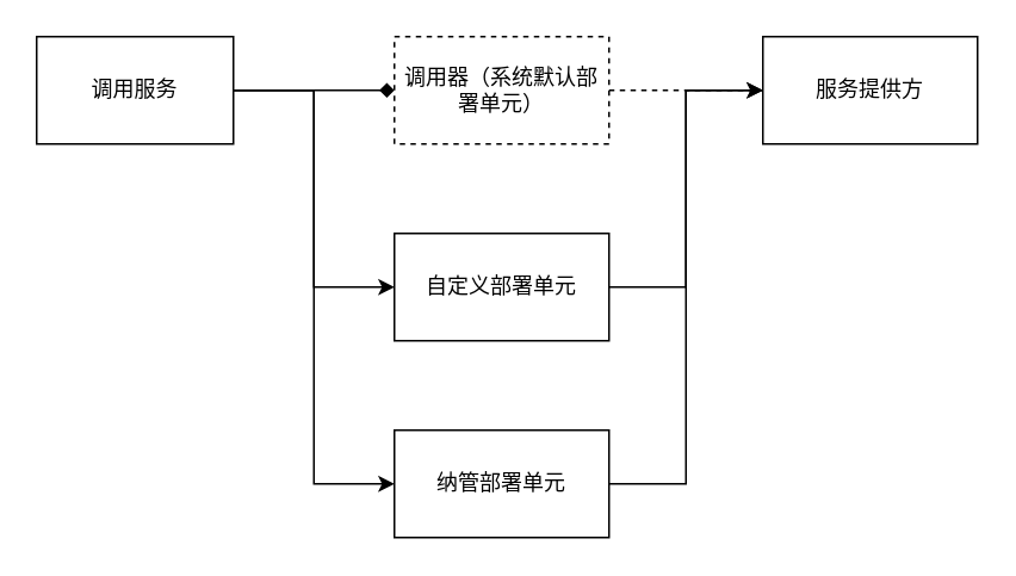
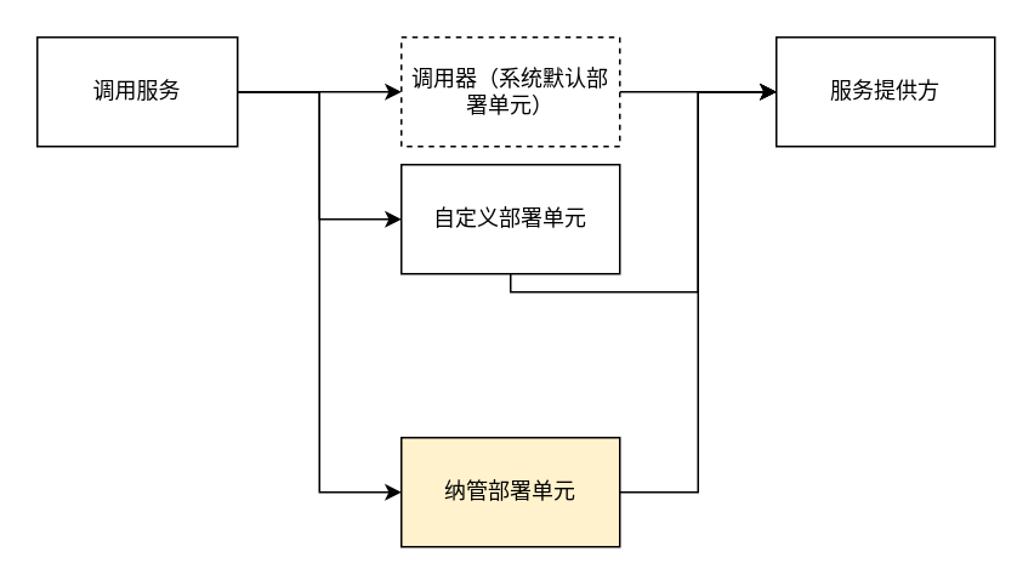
- <mxCell id="2" value="" style="edgeStyle=orthogonalEdgeStyle;rounded=0;orthogonalLoop=1;jettySize=auto;html=1;endArrow=diamond;" parent="1" source="5" target="7" edge="1"><mxGeometry relative="1" as="geometry" /></mxCell>
+ <mxCell id="2" value="" style="edgeStyle=orthogonalEdgeStyle;rounded=0;orthogonalLoop=1;jettySize=auto;html=1;" parent="1" source="5" target="7" edge="1"><mxGeometry relative="1" as="geometry" /></mxCell>
- <mxCell id="6" value="" style="edgeStyle=orthogonalEdgeStyle;rounded=0;orthogonalLoop=1;jettySize=auto;html=1;dashed=1;" parent="1" source="7" target="8" edge="1"><mxGeometry relative="1" as="geometry" /></mxCell>
+ <mxCell id="6" value="" style="edgeStyle=orthogonalEdgeStyle;rounded=0;orthogonalLoop=1;jettySize=auto;html=1;" parent="1" source="7" target="8" edge="1"><mxGeometry relative="1" as="geometry" /></mxCell>
- <mxCell id="9" style="edgeStyle=orthogonalEdgeStyle;rounded=0;orthogonalLoop=1;jettySize=auto;html=1;entryX=0;entryY=0.5;entryDx=0;entryDy=0;endArrow=none;" edge="1" parent="1" source="10" target="8"><mxGeometry relative="1" as="geometry" /></mxCell>
+ <mxCell id="9" style="edgeStyle=orthogonalEdgeStyle;rounded=0;orthogonalLoop=1;jettySize=auto;html=1;entryX=0;entryY=0.5;entryDx=0;entryDy=0;" edge="1" parent="1" source="10" target="8"><mxGeometry relative="1" as="geometry" /></mxCell>
- <mxCell id="12" value="自定义部署单元" style="rounded=0;whiteSpace=wrap;html=1;" parent="1" vertex="1"><mxGeometry x="220" y="130" width="120" height="60" as="geometry" /></mxCell>
+ <mxCell id="12" value="自定义部署单元" style="rounded=0;whiteSpace=wrap;html=1;" parent="1" vertex="1"><mxGeometry x="220" y="90" width="120" height="60" as="geometry" /></mxCell>
- <mxCell id="10" value="纳管部署单元" style="rounded=0;whiteSpace=wrap;html=1;" parent="1" vertex="1"><mxGeometry x="220" y="240" width="120" height="60" as="geometry" /></mxCell>
+ <mxCell id="10" value="纳管部署单元" style="rounded=0;whiteSpace=wrap;html=1;fillColor=#fff2cc;" parent="1" vertex="1"><mxGeometry x="220" y="240" width="120" height="60" as="geometry" /></mxCell>
